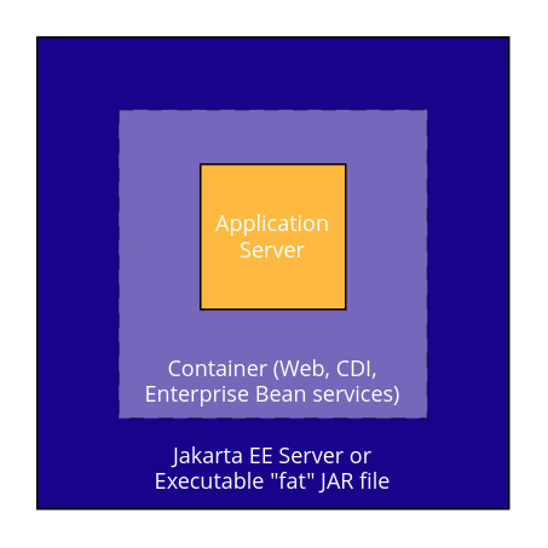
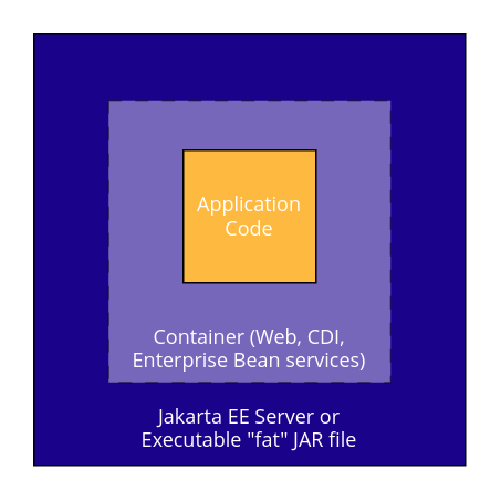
- <mxCell id="4" value="Application Server" style="whiteSpace=wrap;html=1;aspect=fixed;strokeColor=#000000;fillColor=#fdb940;fontFamily=Open Sans;fontSource=https%3A%2F%2Ffonts.googleapis.com%2Fcss%3Ffamily%3DOpen%2BSans;labelPosition=center;verticalLabelPosition=middle;align=center;verticalAlign=middle;shadow=0;fontColor=#FFFFFF;" parent="1" vertex="1"><mxGeometry x="110" y="90" width="80" height="80" as="geometry" /></mxCell>
+ <mxCell id="4" value="Application Code" style="whiteSpace=wrap;html=1;aspect=fixed;strokeColor=#000000;fillColor=#fdb940;fontFamily=Open Sans;fontSource=https%3A%2F%2Ffonts.googleapis.com%2Fcss%3Ffamily%3DOpen%2BSans;labelPosition=center;verticalLabelPosition=middle;align=center;verticalAlign=middle;shadow=0;fontColor=#FFFFFF;" parent="1" vertex="1"><mxGeometry x="110" y="90" width="80" height="80" as="geometry" /></mxCell>
